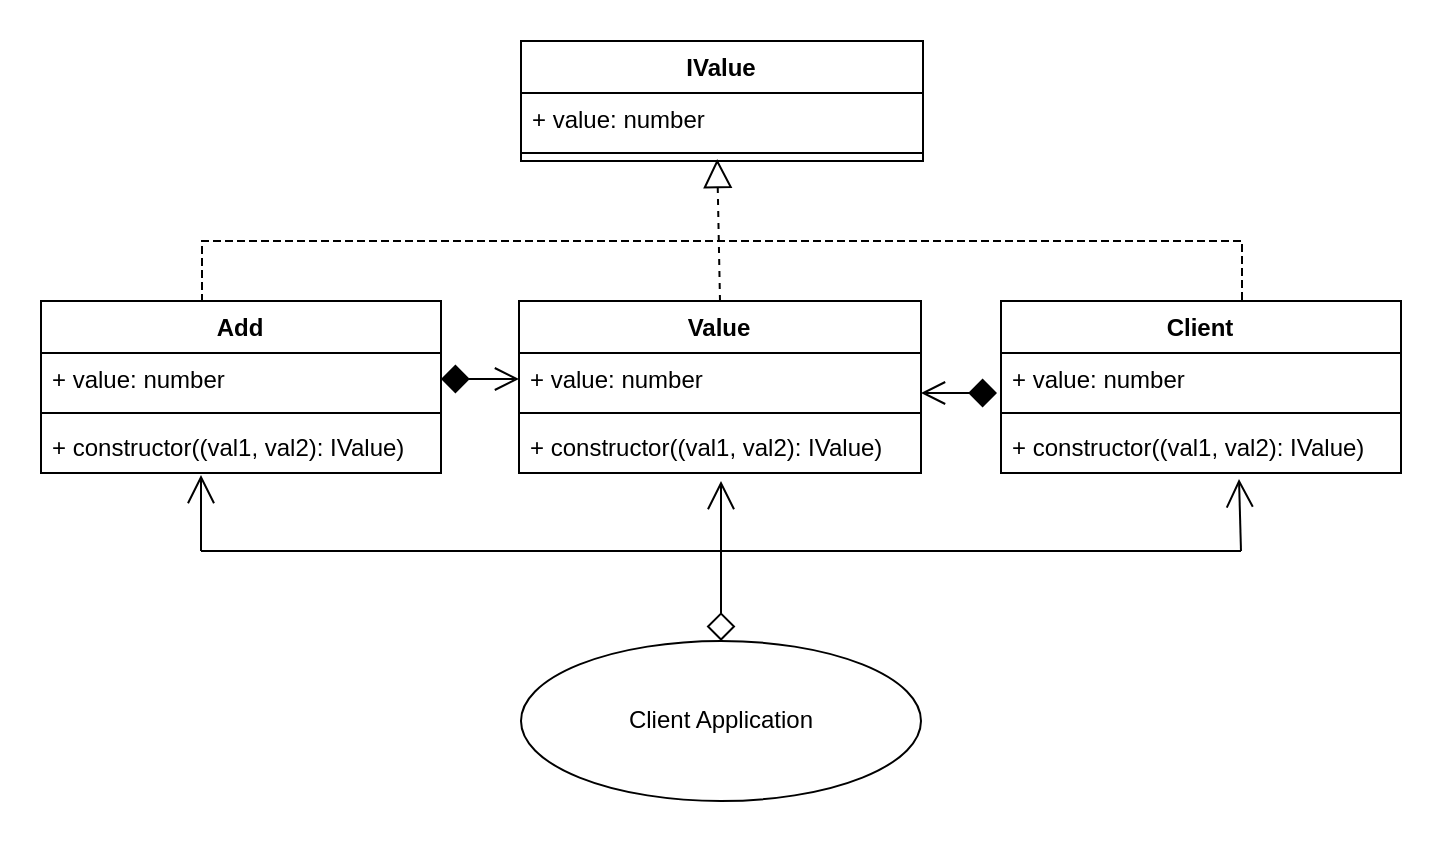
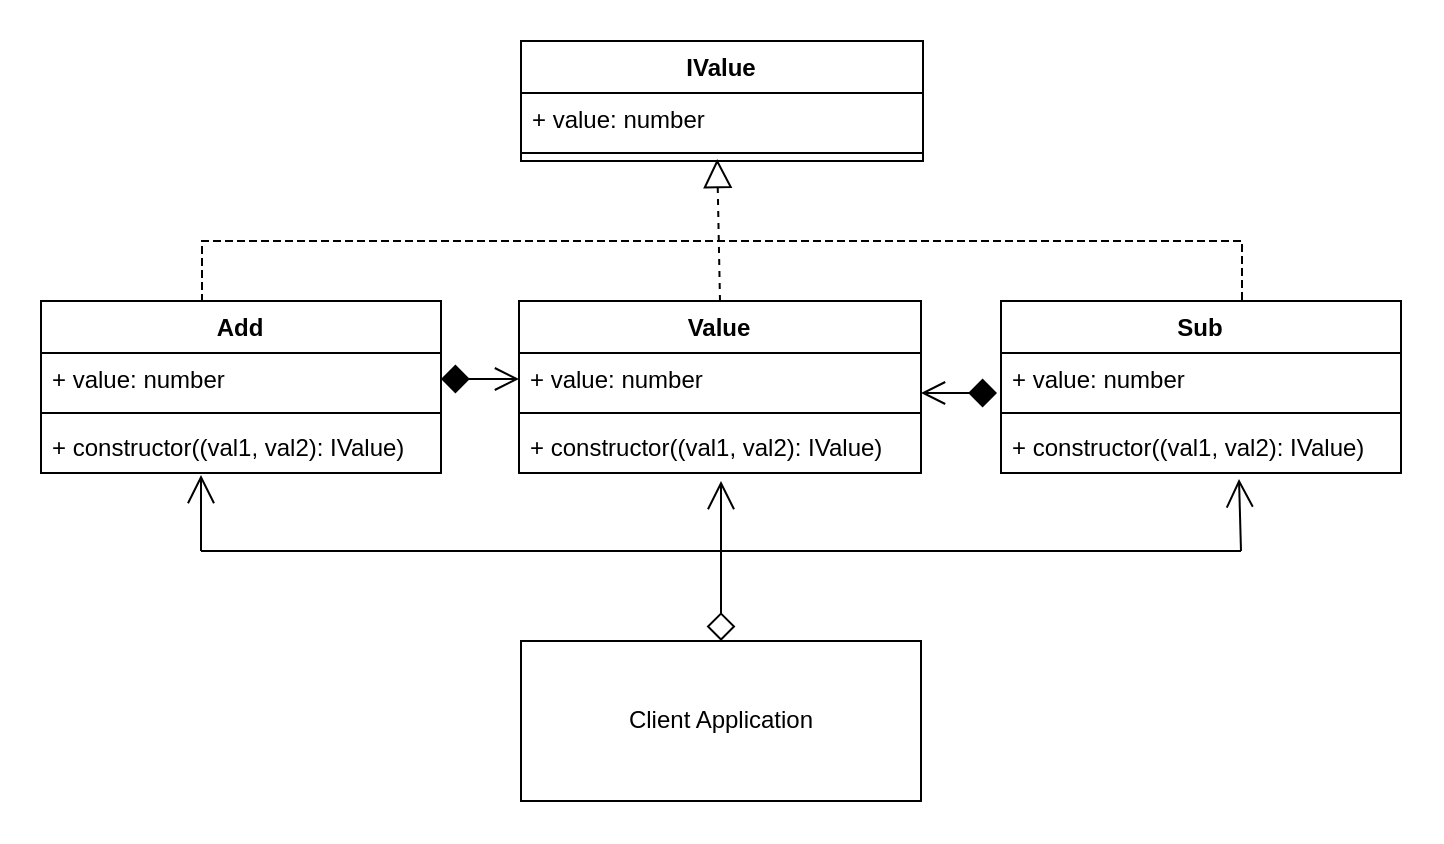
- <mxCell id="11" value="Client" style="swimlane;fontStyle=1;align=center;verticalAlign=top;childLayout=stackLayout;horizontal=1;startSize=26;horizontalStack=0;resizeParent=1;resizeParentMax=0;resizeLast=0;collapsible=1;marginBottom=0;" vertex="1" parent="1"><mxGeometry x="500" y="150" width="200" height="86" as="geometry" /></mxCell>
+ <mxCell id="11" value="Sub" style="swimlane;fontStyle=1;align=center;verticalAlign=top;childLayout=stackLayout;horizontal=1;startSize=26;horizontalStack=0;resizeParent=1;resizeParentMax=0;resizeLast=0;collapsible=1;marginBottom=0;" vertex="1" parent="1"><mxGeometry x="500" y="150" width="200" height="86" as="geometry" /></mxCell>
- <mxCell id="2" value="Client Application" style="ellipse;html=1;" vertex="1" parent="1"><mxGeometry x="260" y="320" width="200" height="80" as="geometry" /></mxCell>
+ <mxCell id="2" value="Client Application" style="html=1;" vertex="1" parent="1"><mxGeometry x="260" y="320" width="200" height="80" as="geometry" /></mxCell>
